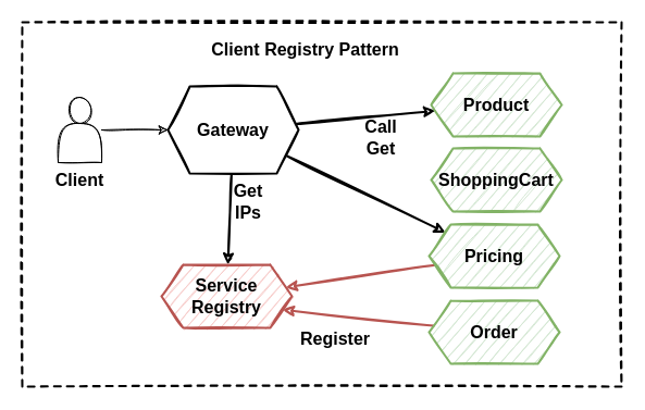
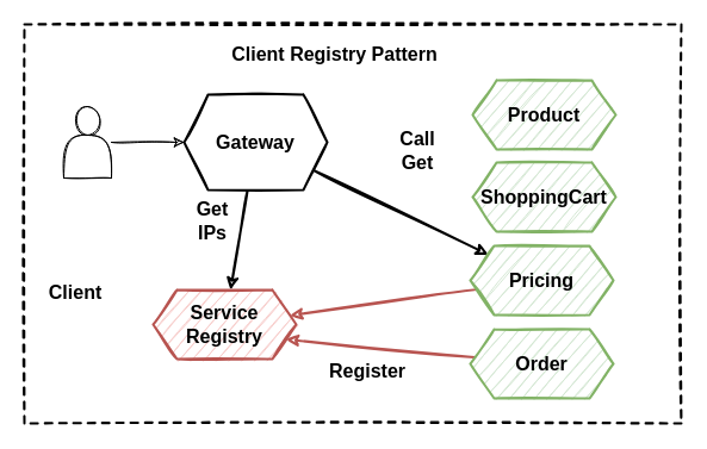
- <mxCell id="5" style="edgeStyle=none;rounded=0;sketch=1;orthogonalLoop=1;jettySize=auto;html=1;strokeWidth=2;" edge="1" parent="1" source="7" target="13"><mxGeometry relative="1" as="geometry" /></mxCell>
- <mxCell id="17" value="Client" style="text;html=1;strokeColor=none;fillColor=none;align=center;verticalAlign=middle;whiteSpace=wrap;rounded=0;sketch=1;fontStyle=1;fontSize=16;" vertex="1" parent="1"><mxGeometry x="53" y="155" width="40" height="20" as="geometry" /></mxCell>
+ <mxCell id="17" value="Client" style="text;html=1;strokeColor=none;fillColor=none;align=center;verticalAlign=middle;whiteSpace=wrap;rounded=0;sketch=1;fontStyle=1;fontSize=16;" vertex="1" parent="1"><mxGeometry x="43" y="235" width="40" height="20" as="geometry" /></mxCell>
- <mxCell id="20" value="Get IPs" style="text;html=1;strokeColor=none;fillColor=none;align=center;verticalAlign=middle;whiteSpace=wrap;rounded=0;sketch=1;fontStyle=1;fontSize=16;" vertex="1" parent="1"><mxGeometry x="208" y="175" width="40" height="20" as="geometry" /></mxCell>
+ <mxCell id="20" value="Get IPs" style="text;html=1;strokeColor=none;fillColor=none;align=center;verticalAlign=middle;whiteSpace=wrap;rounded=0;sketch=1;fontStyle=1;fontSize=16;" vertex="1" parent="1"><mxGeometry x="158" y="175" width="40" height="20" as="geometry" /></mxCell>
- <mxCell id="12" value="Service Registry" style="shape=hexagon;perimeter=hexagonPerimeter2;whiteSpace=wrap;html=1;fixedSize=1;sketch=1;fontSize=16;strokeWidth=2;fontStyle=1;fillColor=#f8cecc;strokeColor=#b85450;" parent="1" vertex="1"><mxGeometry x="148" y="243" width="120" height="58" as="geometry" /></mxCell>
+ <mxCell id="12" value="Service Registry" style="shape=hexagon;perimeter=hexagonPerimeter2;whiteSpace=wrap;html=1;fixedSize=1;sketch=1;fontSize=16;strokeWidth=2;fontStyle=1;fillColor=#f8cecc;strokeColor=#b85450;" parent="1" vertex="1"><mxGeometry x="128" y="243" width="120" height="58" as="geometry" /></mxCell>
